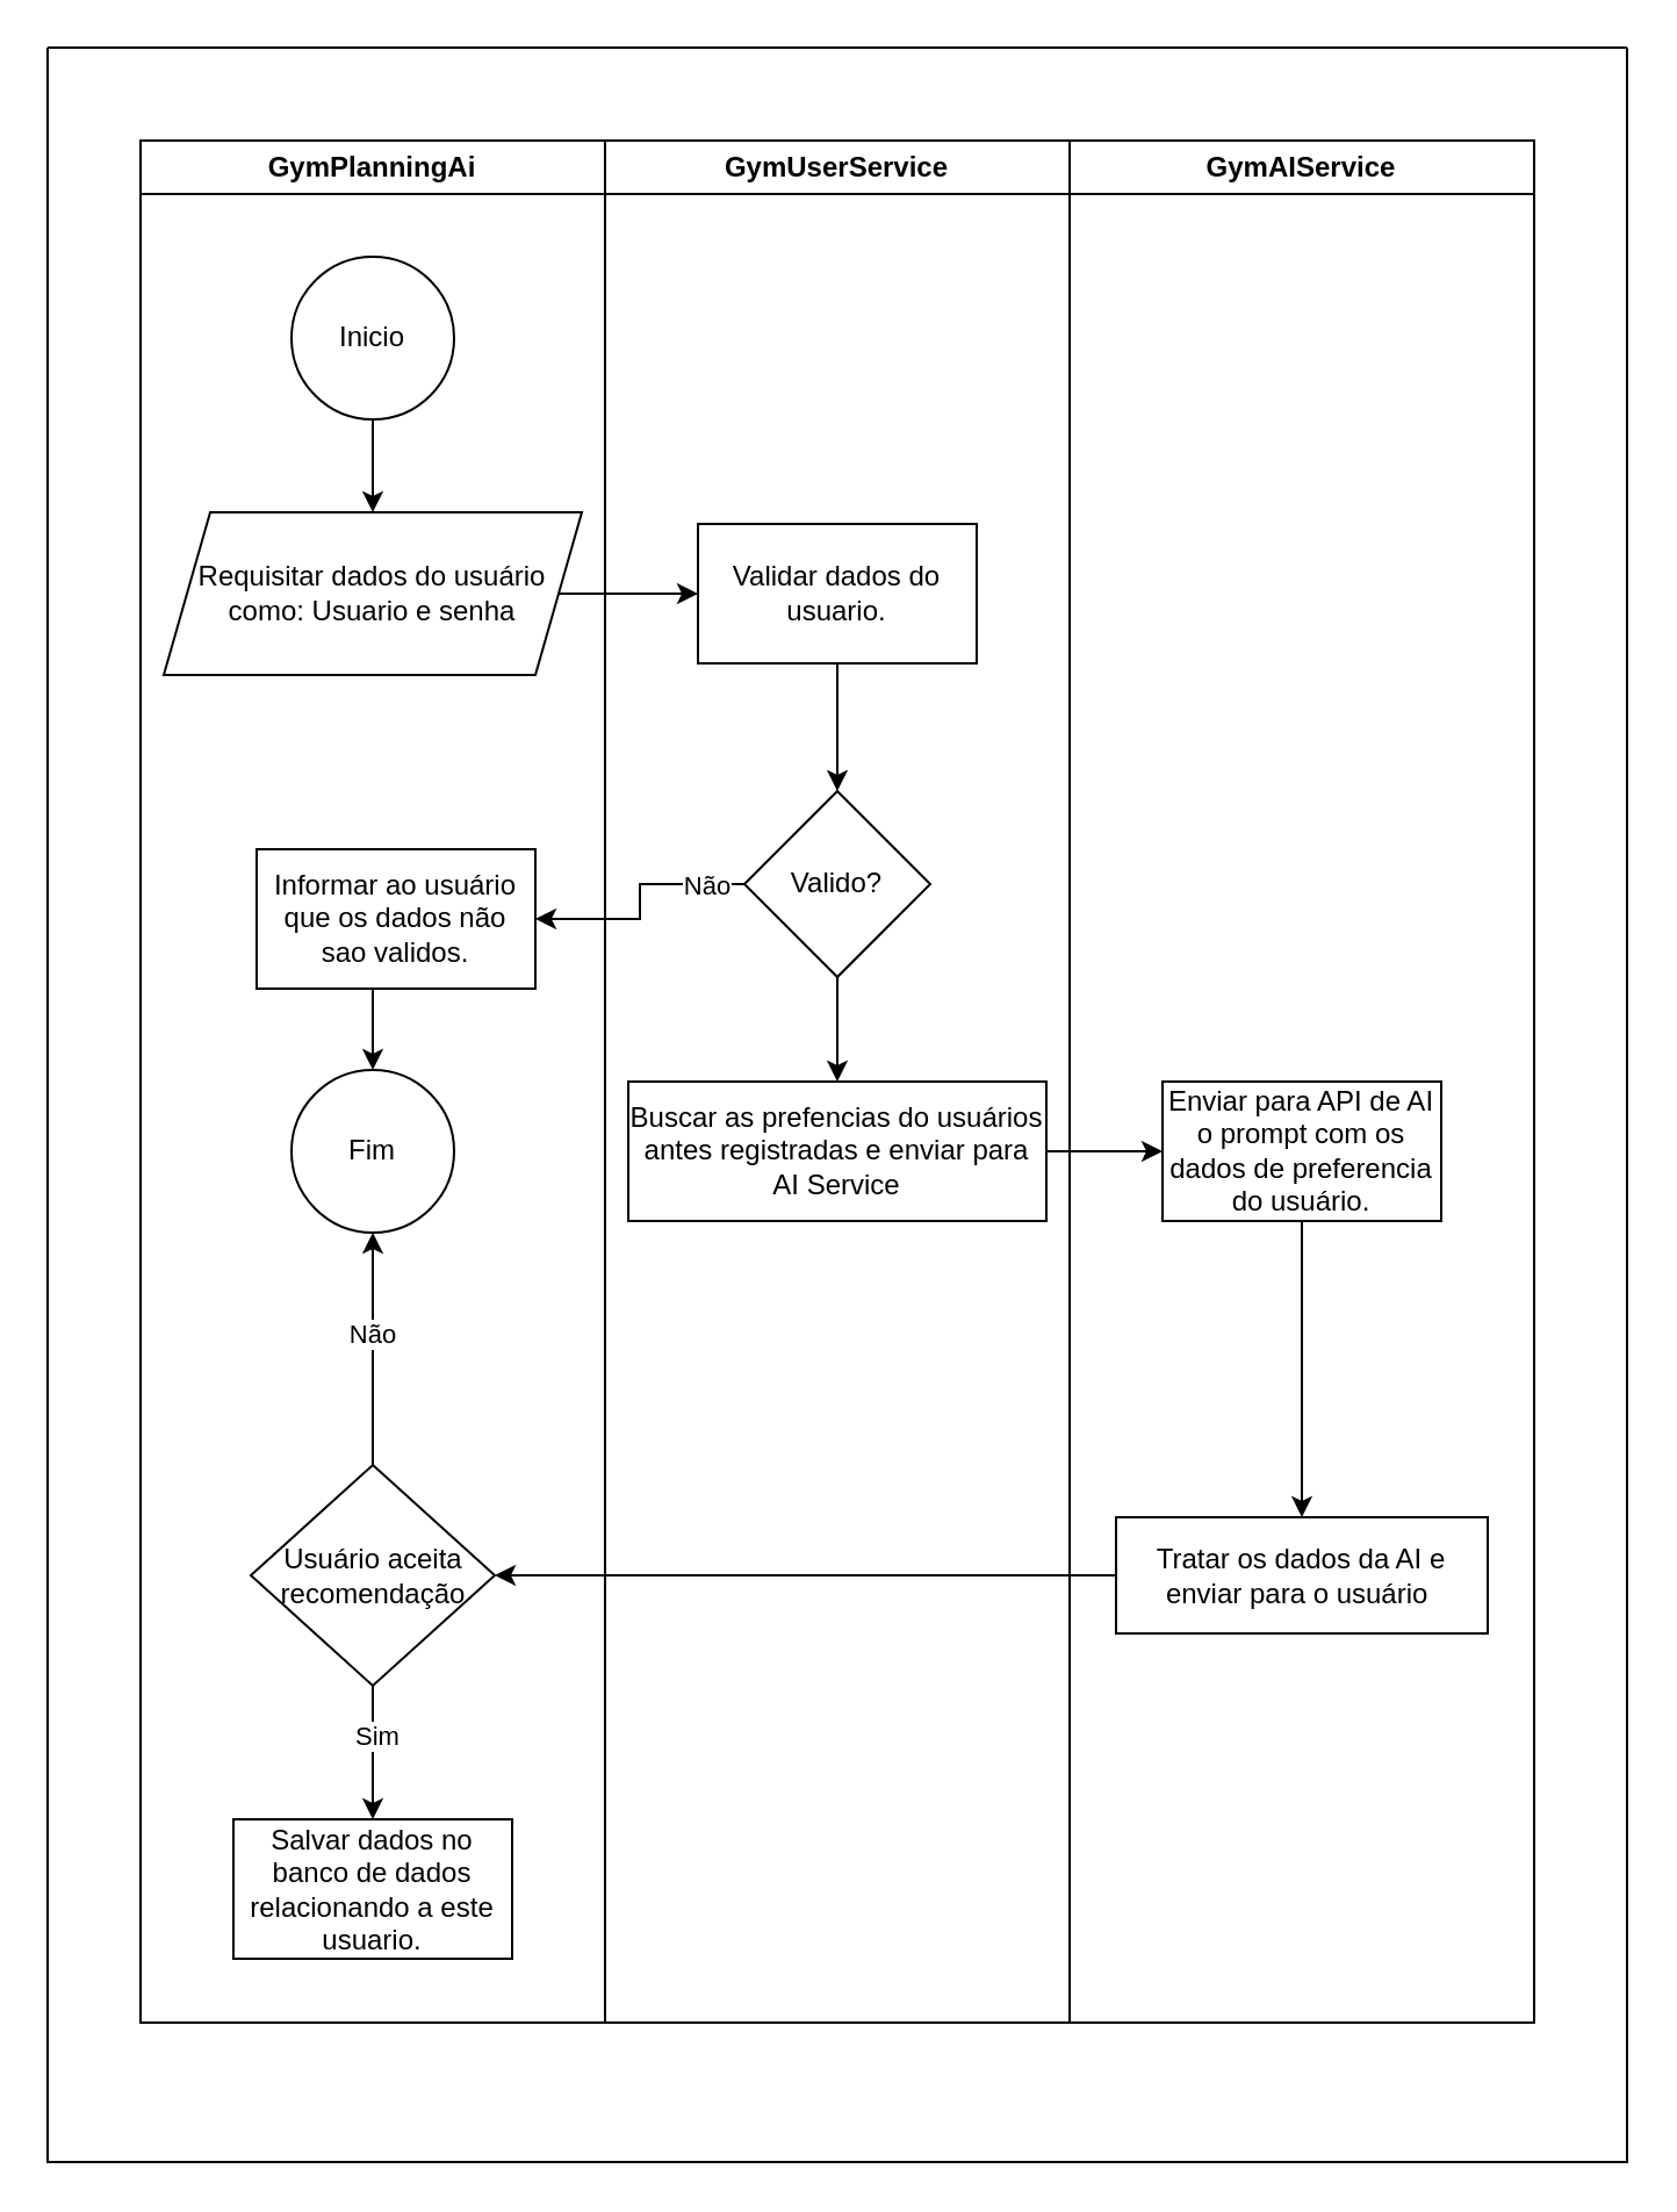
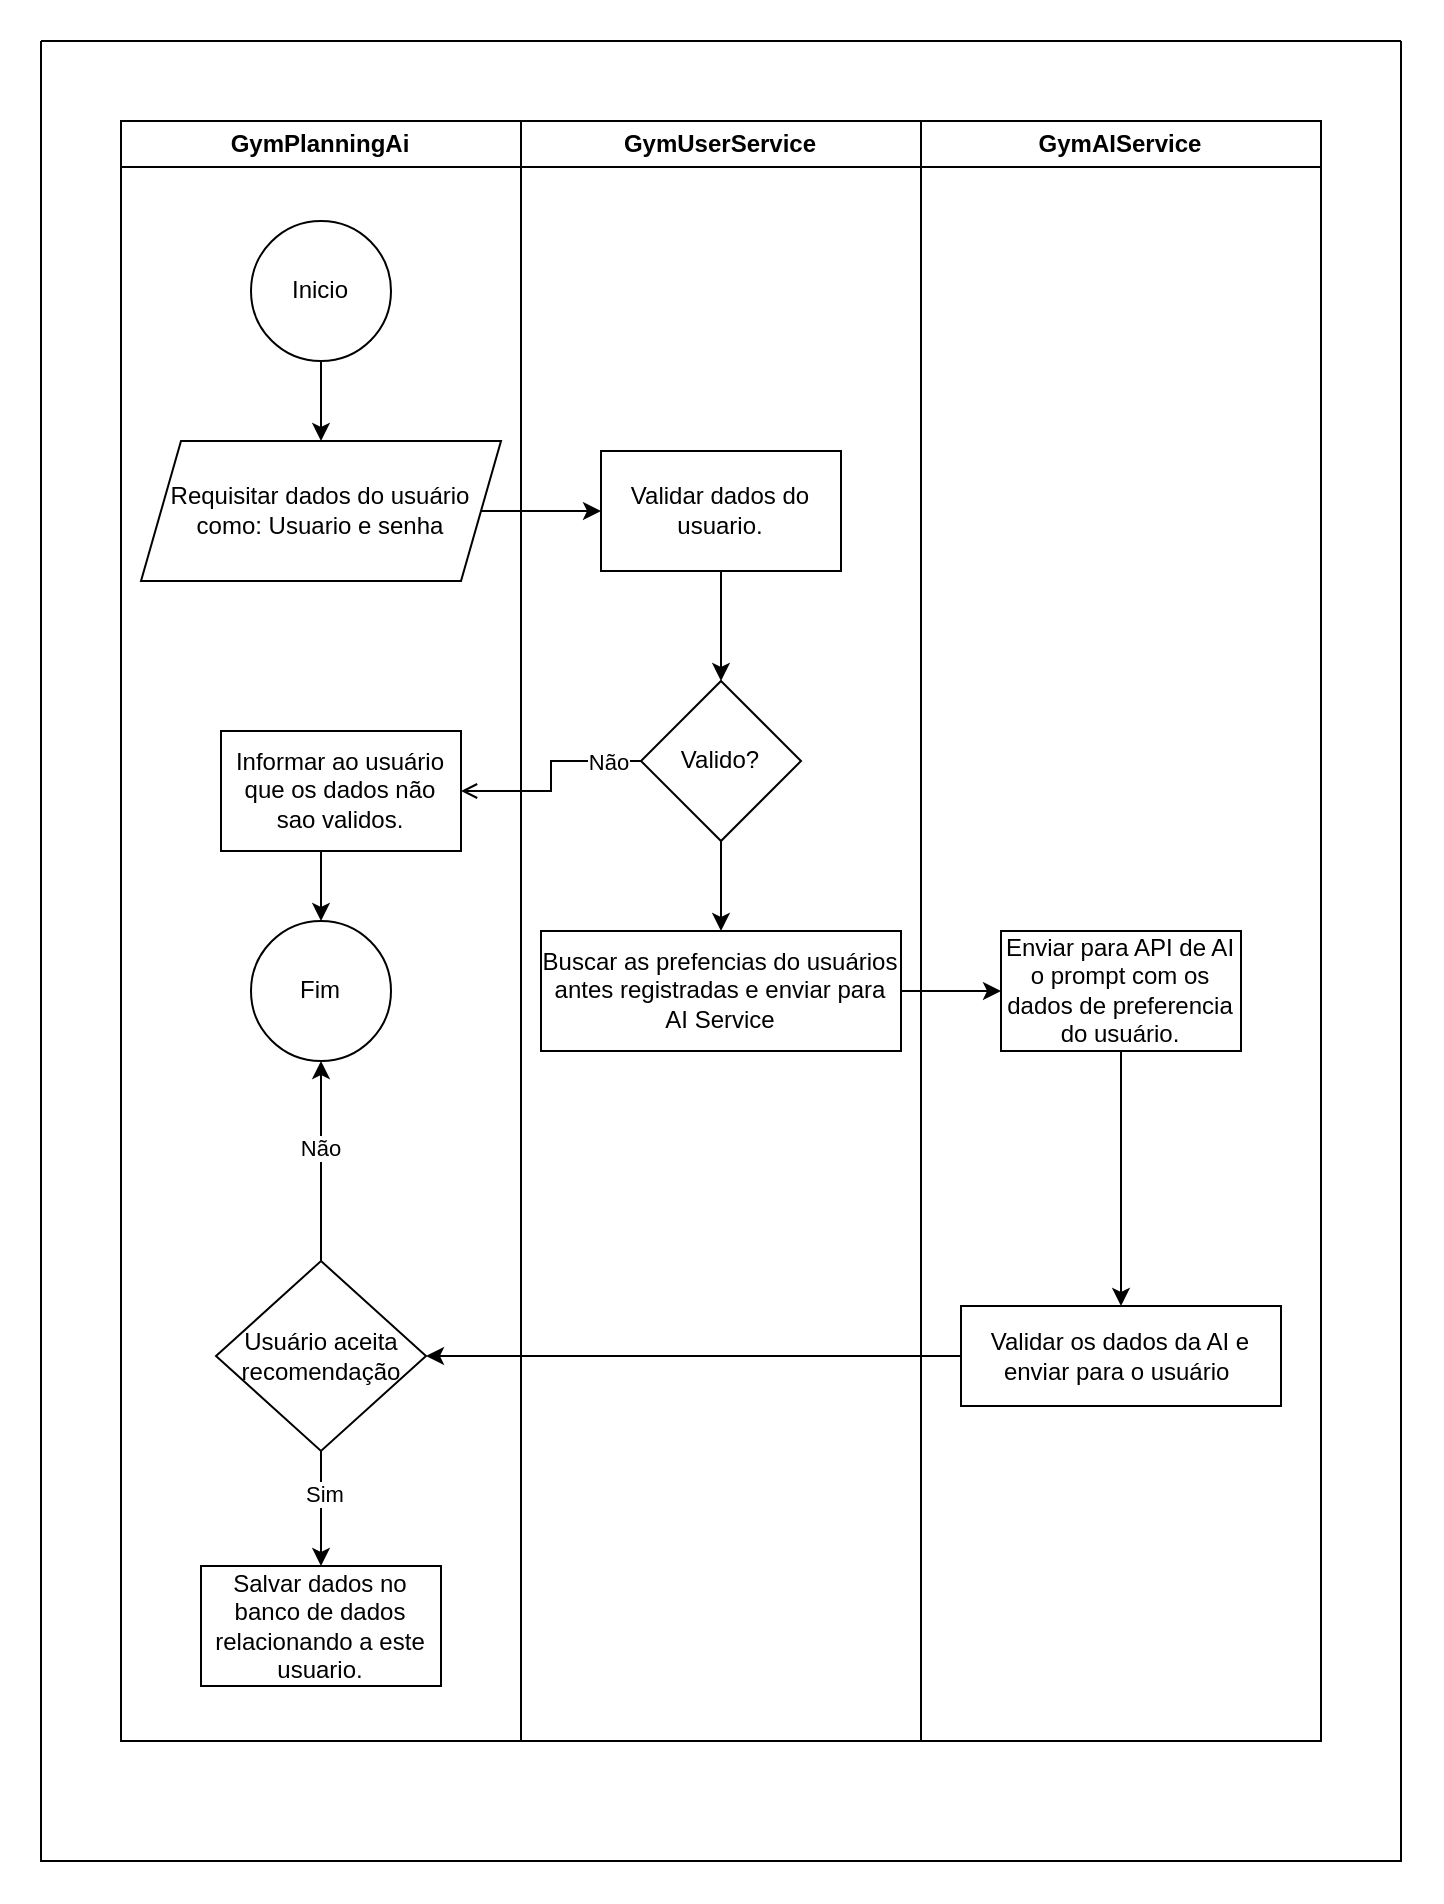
- <mxCell id="12" style="edgeStyle=orthogonalEdgeStyle;rounded=0;orthogonalLoop=1;jettySize=auto;html=1;exitX=0;exitY=0.5;exitDx=0;exitDy=0;entryX=1;entryY=0.5;entryDx=0;entryDy=0;" edge="1" parent="5" source="15" target="17"><mxGeometry relative="1" as="geometry" /></mxCell>
+ <mxCell id="12" style="edgeStyle=orthogonalEdgeStyle;rounded=0;orthogonalLoop=1;jettySize=auto;html=1;exitX=0;exitY=0.5;exitDx=0;exitDy=0;entryX=1;entryY=0.5;entryDx=0;entryDy=0;endArrow=open;" edge="1" parent="5" source="15" target="17"><mxGeometry relative="1" as="geometry" /></mxCell>
- <mxCell id="24" value="Tratar os dados da AI e enviar para o usuário&amp;nbsp;" style="rounded=0;whiteSpace=wrap;html=1;" vertex="1" parent="5"><mxGeometry x="460" y="632.5" width="160" height="50" as="geometry" /></mxCell>
+ <mxCell id="24" value="Validar os dados da AI e enviar para o usuário&amp;nbsp;" style="rounded=0;whiteSpace=wrap;html=1;" vertex="1" parent="5"><mxGeometry x="460" y="632.5" width="160" height="50" as="geometry" /></mxCell>
